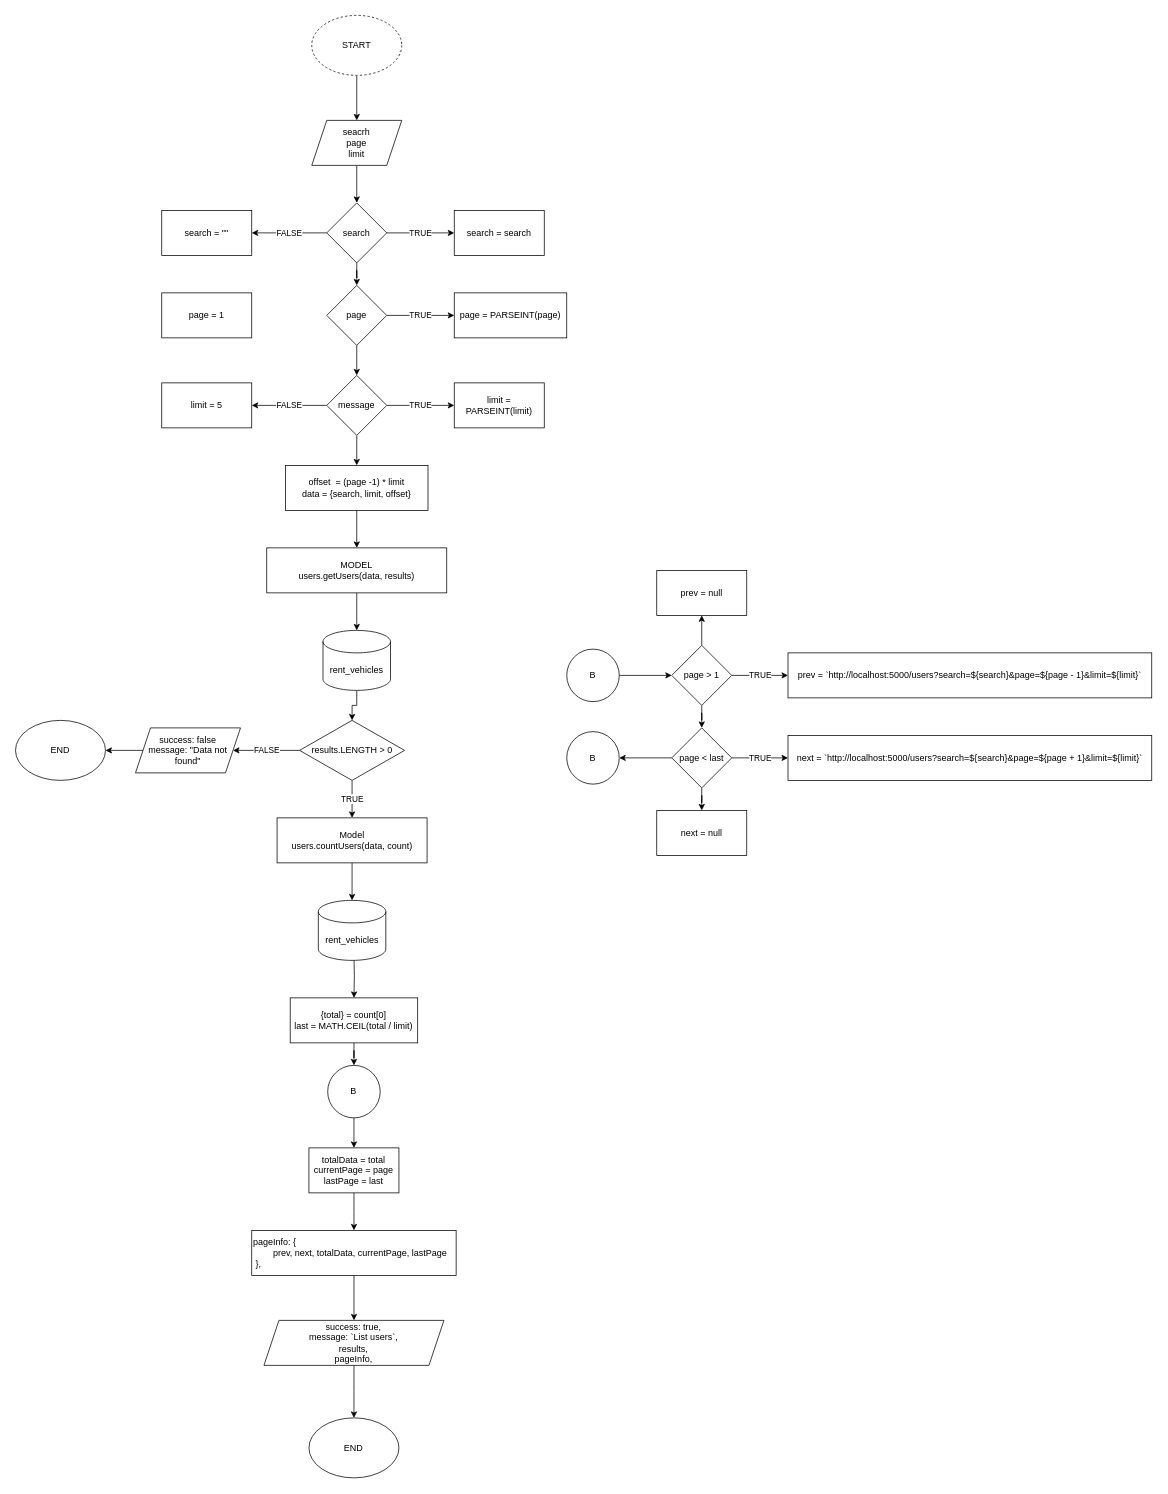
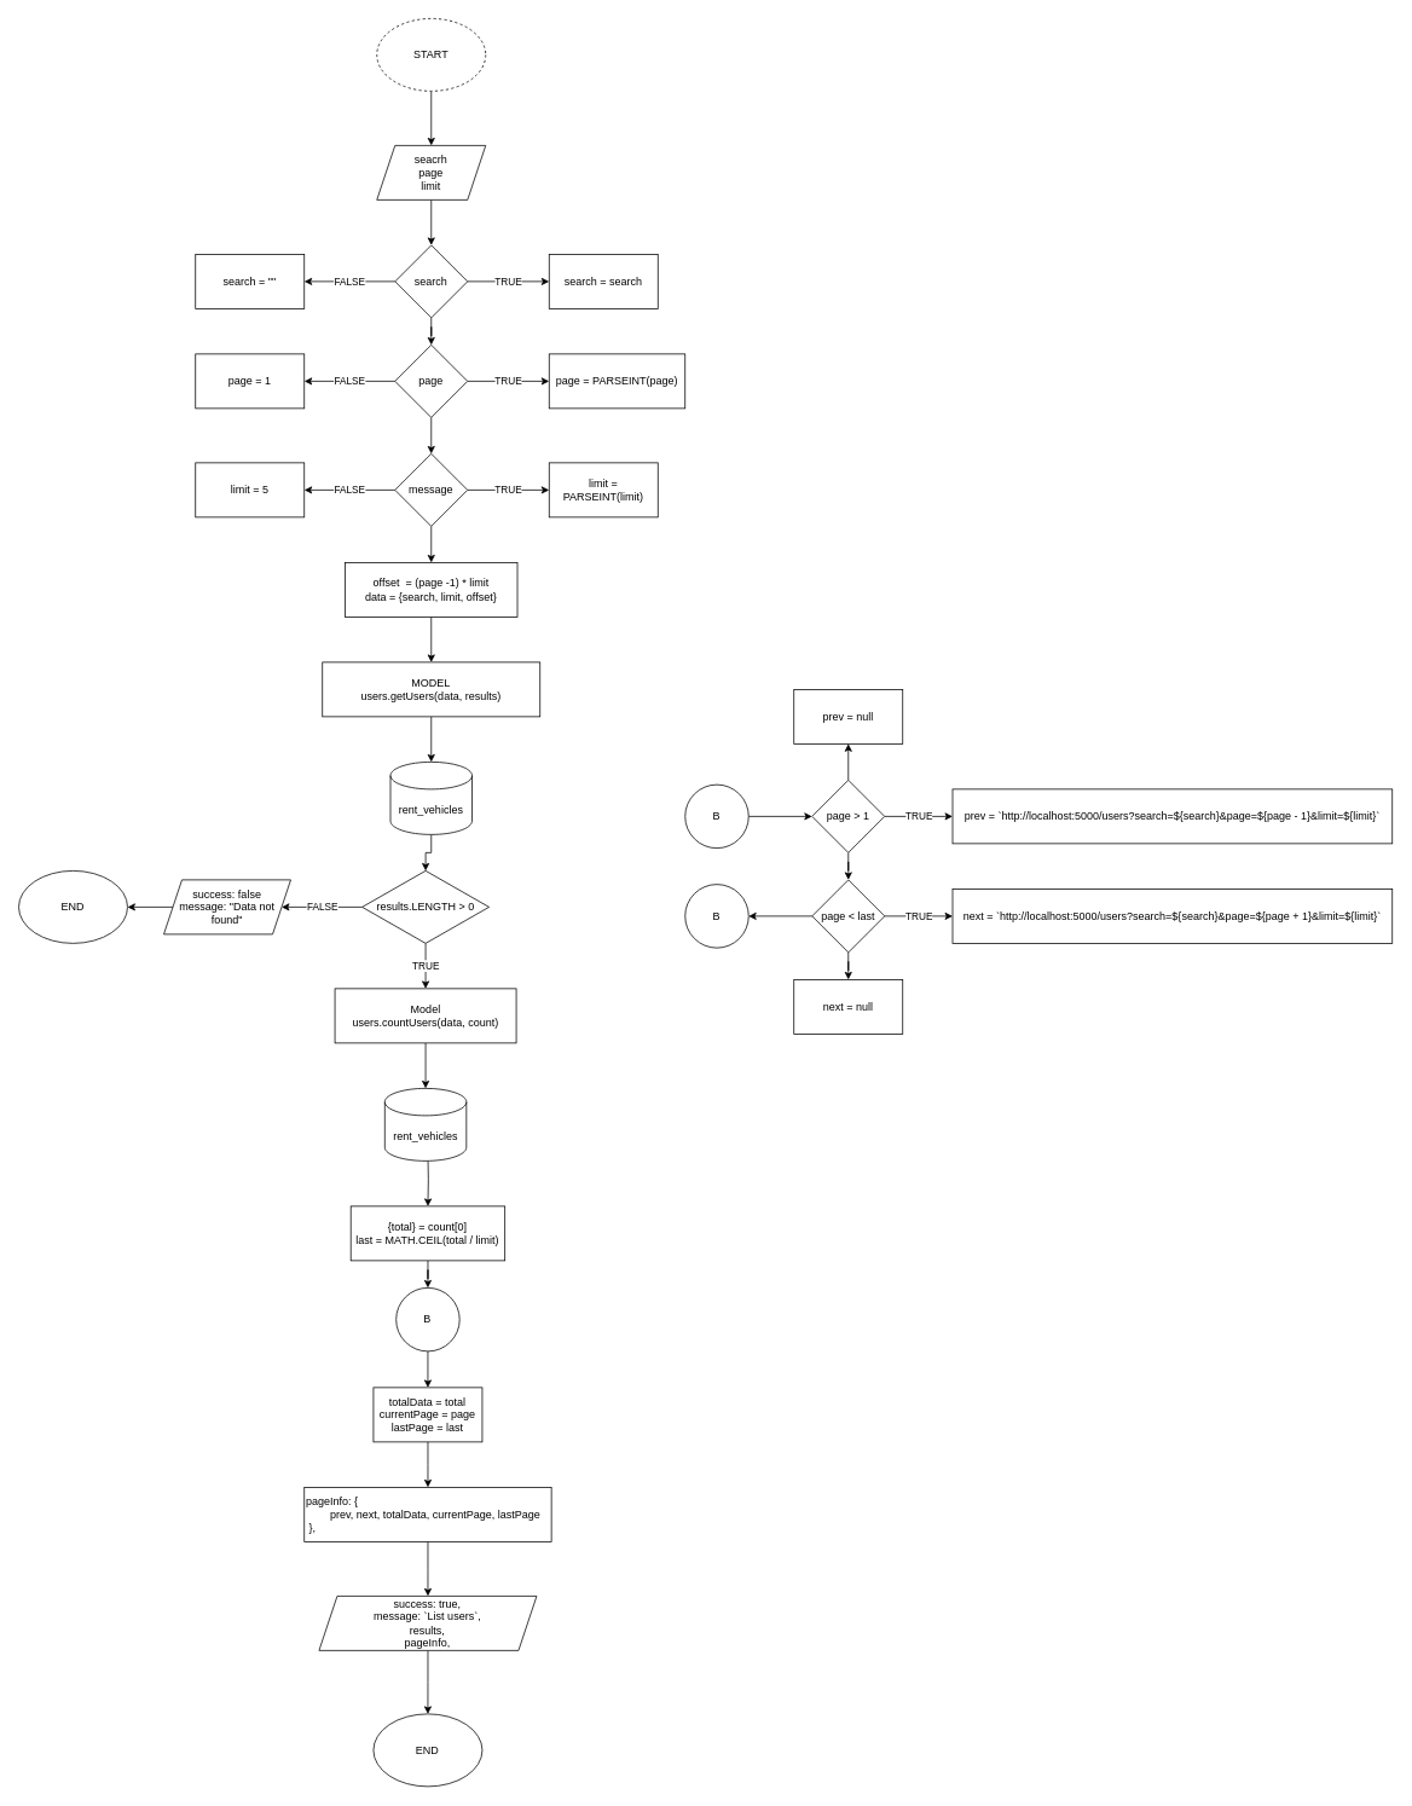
+ <mxCell id="13" value="FALSE" style="edgeStyle=orthogonalEdgeStyle;rounded=0;orthogonalLoop=1;jettySize=auto;html=1;" parent="1" source="15" target="17" edge="1"><mxGeometry relative="1" as="geometry" /></mxCell>
